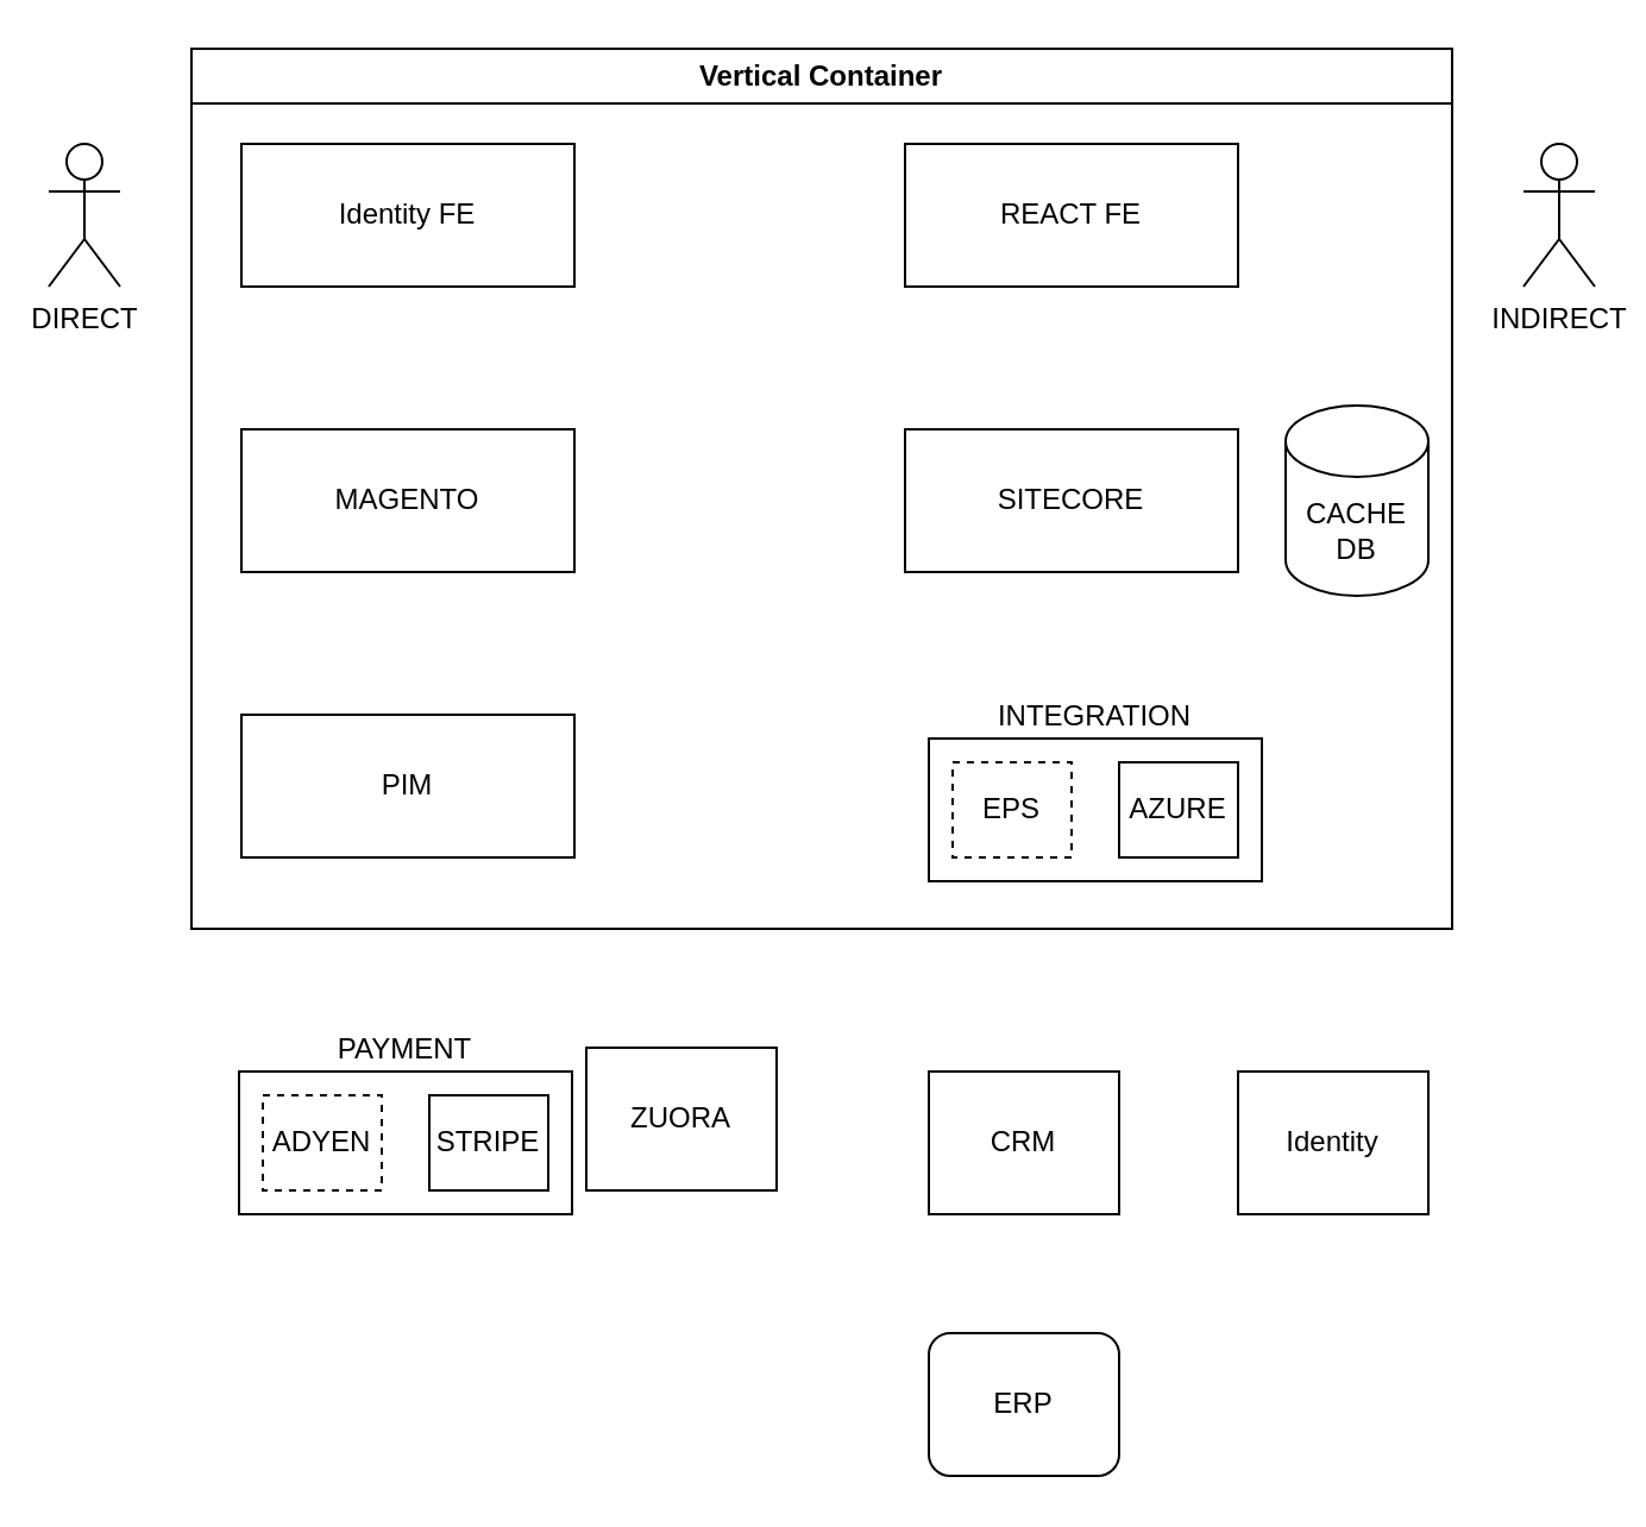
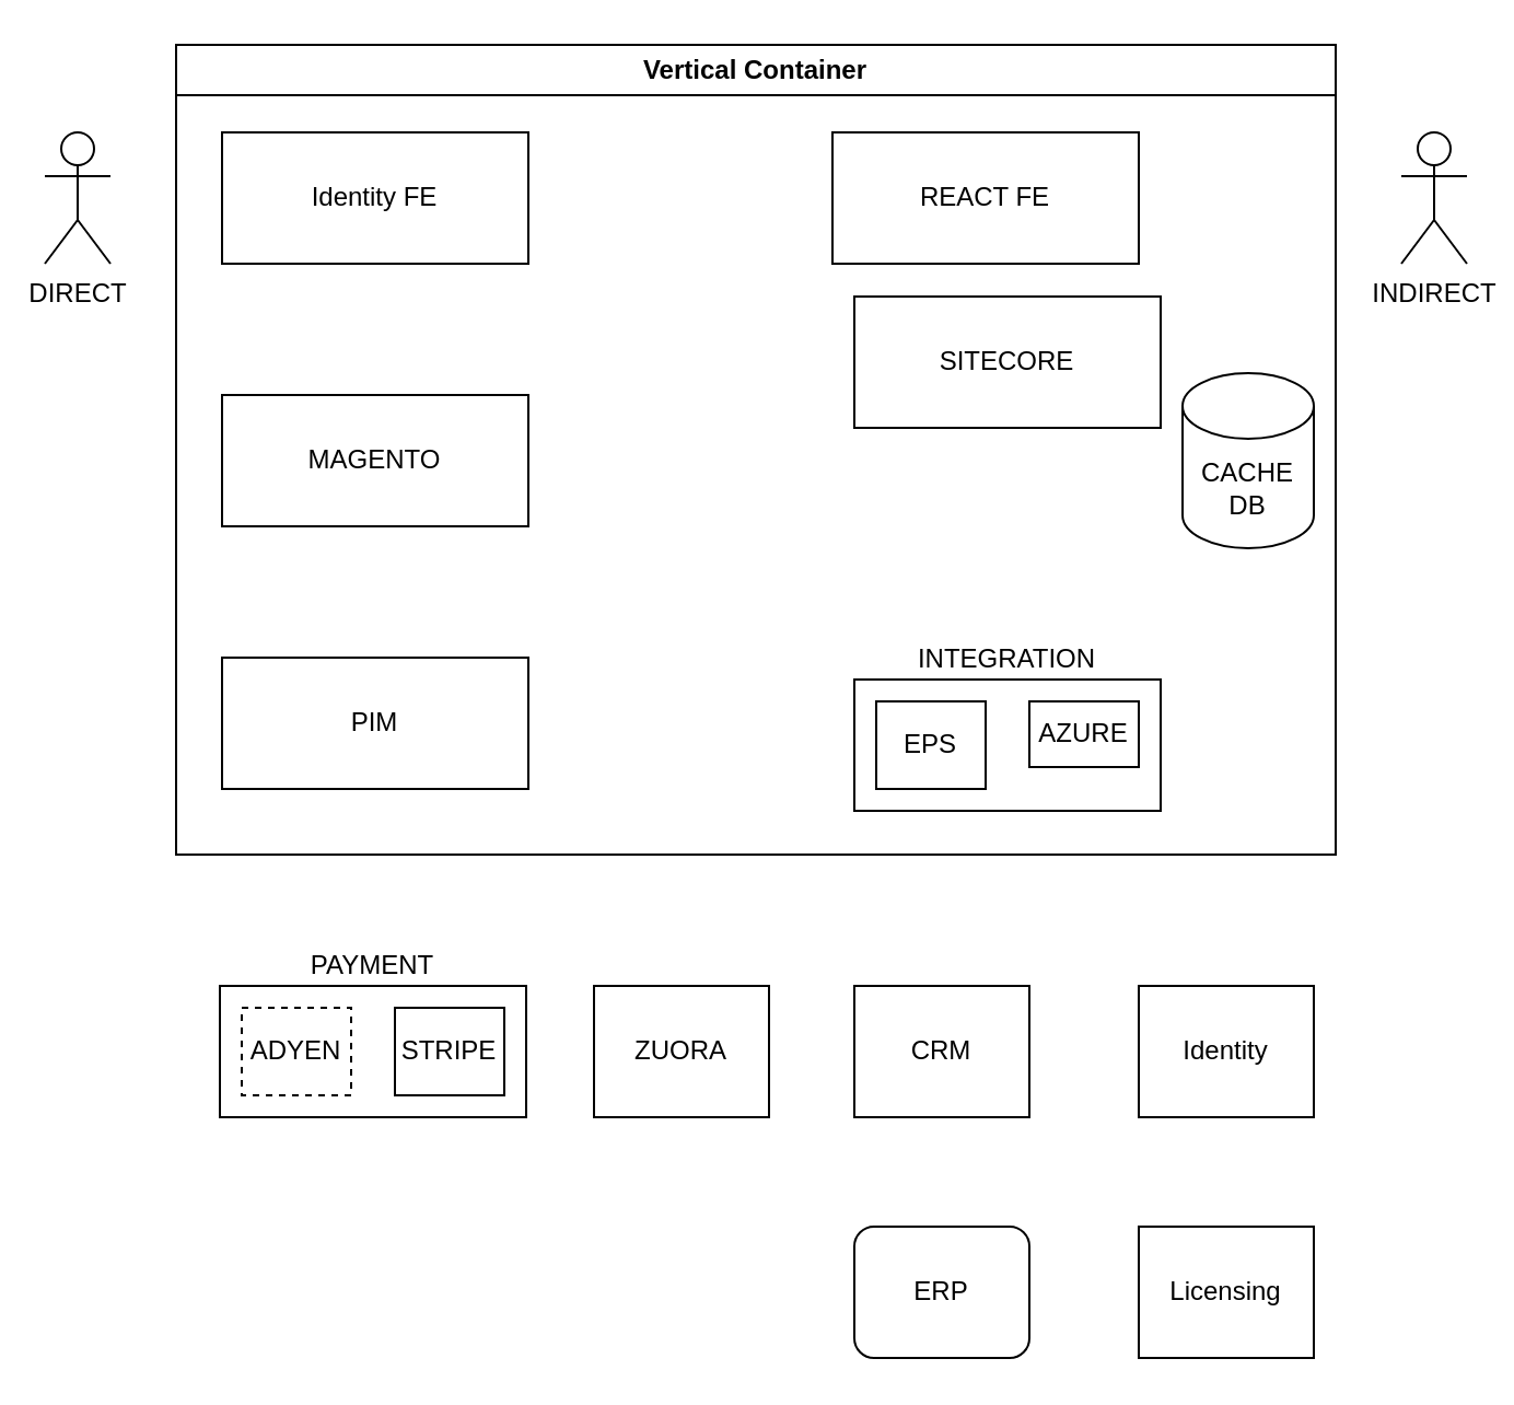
- <mxCell id="8" value="SITECORE" style="rounded=0;whiteSpace=wrap;html=1;" vertex="1" parent="6"><mxGeometry x="300" y="160" width="140" height="60" as="geometry" /></mxCell>
+ <mxCell id="8" value="SITECORE" style="rounded=0;whiteSpace=wrap;html=1;" vertex="1" parent="6"><mxGeometry x="310" y="115" width="140" height="60" as="geometry" /></mxCell>
- <mxCell id="14" value="EPS" style="rounded=0;whiteSpace=wrap;html=1;dashed=1;" vertex="1" parent="12"><mxGeometry x="10" y="10" width="50" height="40" as="geometry" /></mxCell>
+ <mxCell id="14" value="EPS" style="rounded=0;whiteSpace=wrap;html=1;" vertex="1" parent="12"><mxGeometry x="10" y="10" width="50" height="40" as="geometry" /></mxCell>
- <mxCell id="15" value="AZURE" style="rounded=0;whiteSpace=wrap;html=1;" vertex="1" parent="12"><mxGeometry x="80" y="10" width="50" height="40" as="geometry" /></mxCell>
+ <mxCell id="15" value="AZURE" style="rounded=0;whiteSpace=wrap;html=1;" vertex="1" parent="12"><mxGeometry x="80" y="10" width="50" height="30" as="geometry" /></mxCell>
- <mxCell id="11" value="ZUORA" style="rounded=0;whiteSpace=wrap;html=1;" vertex="1" parent="1"><mxGeometry x="246" y="440" width="80" height="60" as="geometry" /></mxCell>
+ <mxCell id="11" value="ZUORA" style="rounded=0;whiteSpace=wrap;html=1;" vertex="1" parent="1"><mxGeometry x="271" y="450" width="80" height="60" as="geometry" /></mxCell>
+ <mxCell id="23" value="Licensing" style="rounded=0;whiteSpace=wrap;html=1;" vertex="1" parent="1"><mxGeometry x="520" y="560" width="80" height="60" as="geometry" /></mxCell>
